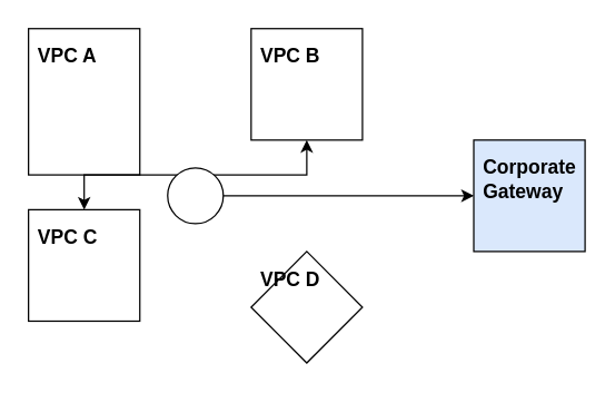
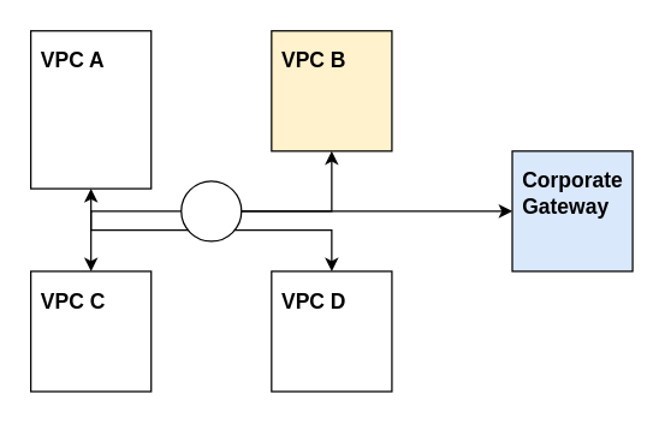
- <mxCell id="3" value="&lt;b&gt;VPC B&lt;/b&gt;" style="rounded=0;whiteSpace=wrap;html=1;fontSize=14;verticalAlign=top;align=left;spacing=7.874;" vertex="1" parent="1"><mxGeometry x="180" y="20" width="80" height="80" as="geometry" /></mxCell>
+ <mxCell id="3" value="&lt;b&gt;VPC B&lt;/b&gt;" style="rounded=0;whiteSpace=wrap;html=1;fontSize=14;verticalAlign=top;align=left;spacing=7.874;fillColor=#fff2cc;" vertex="1" parent="1"><mxGeometry x="180" y="20" width="80" height="80" as="geometry" /></mxCell>
+ <mxCell id="6" value="" style="rounded=0;orthogonalLoop=1;jettySize=auto;html=1;startArrow=classic;startFill=1;entryX=0.5;entryY=1;entryDx=0;entryDy=0;exitX=0.5;exitY=0;exitDx=0;exitDy=0;edgeStyle=orthogonalEdgeStyle;" edge="1" parent="1" source="5" target="2"><mxGeometry relative="1" as="geometry"><mxPoint x="190" y="230" as="sourcePoint" /><mxPoint x="110" y="230" as="targetPoint" /></mxGeometry></mxCell>
- <mxCell id="4" value="&lt;b&gt;VPC C&lt;/b&gt;" style="rounded=0;whiteSpace=wrap;html=1;fontSize=14;verticalAlign=top;align=left;spacing=7.874;" vertex="1" parent="1"><mxGeometry x="20" y="150" width="80" height="80" as="geometry" /></mxCell>
+ <mxCell id="4" value="&lt;b&gt;VPC C&lt;/b&gt;" style="rounded=0;whiteSpace=wrap;html=1;fontSize=14;verticalAlign=top;align=left;spacing=7.874;" vertex="1" parent="1"><mxGeometry x="20" y="180" width="80" height="80" as="geometry" /></mxCell>
- <mxCell id="5" value="&lt;b&gt;VPC D&lt;/b&gt;" style="rhombus;whiteSpace=wrap;html=1;fontSize=14;verticalAlign=top;align=left;spacing=7.874;" vertex="1" parent="1"><mxGeometry x="180" y="180" width="80" height="80" as="geometry" /></mxCell>
+ <mxCell id="5" value="&lt;b&gt;VPC D&lt;/b&gt;" style="rounded=0;whiteSpace=wrap;html=1;fontSize=14;verticalAlign=top;align=left;spacing=7.874;" vertex="1" parent="1"><mxGeometry x="180" y="180" width="80" height="80" as="geometry" /></mxCell>
